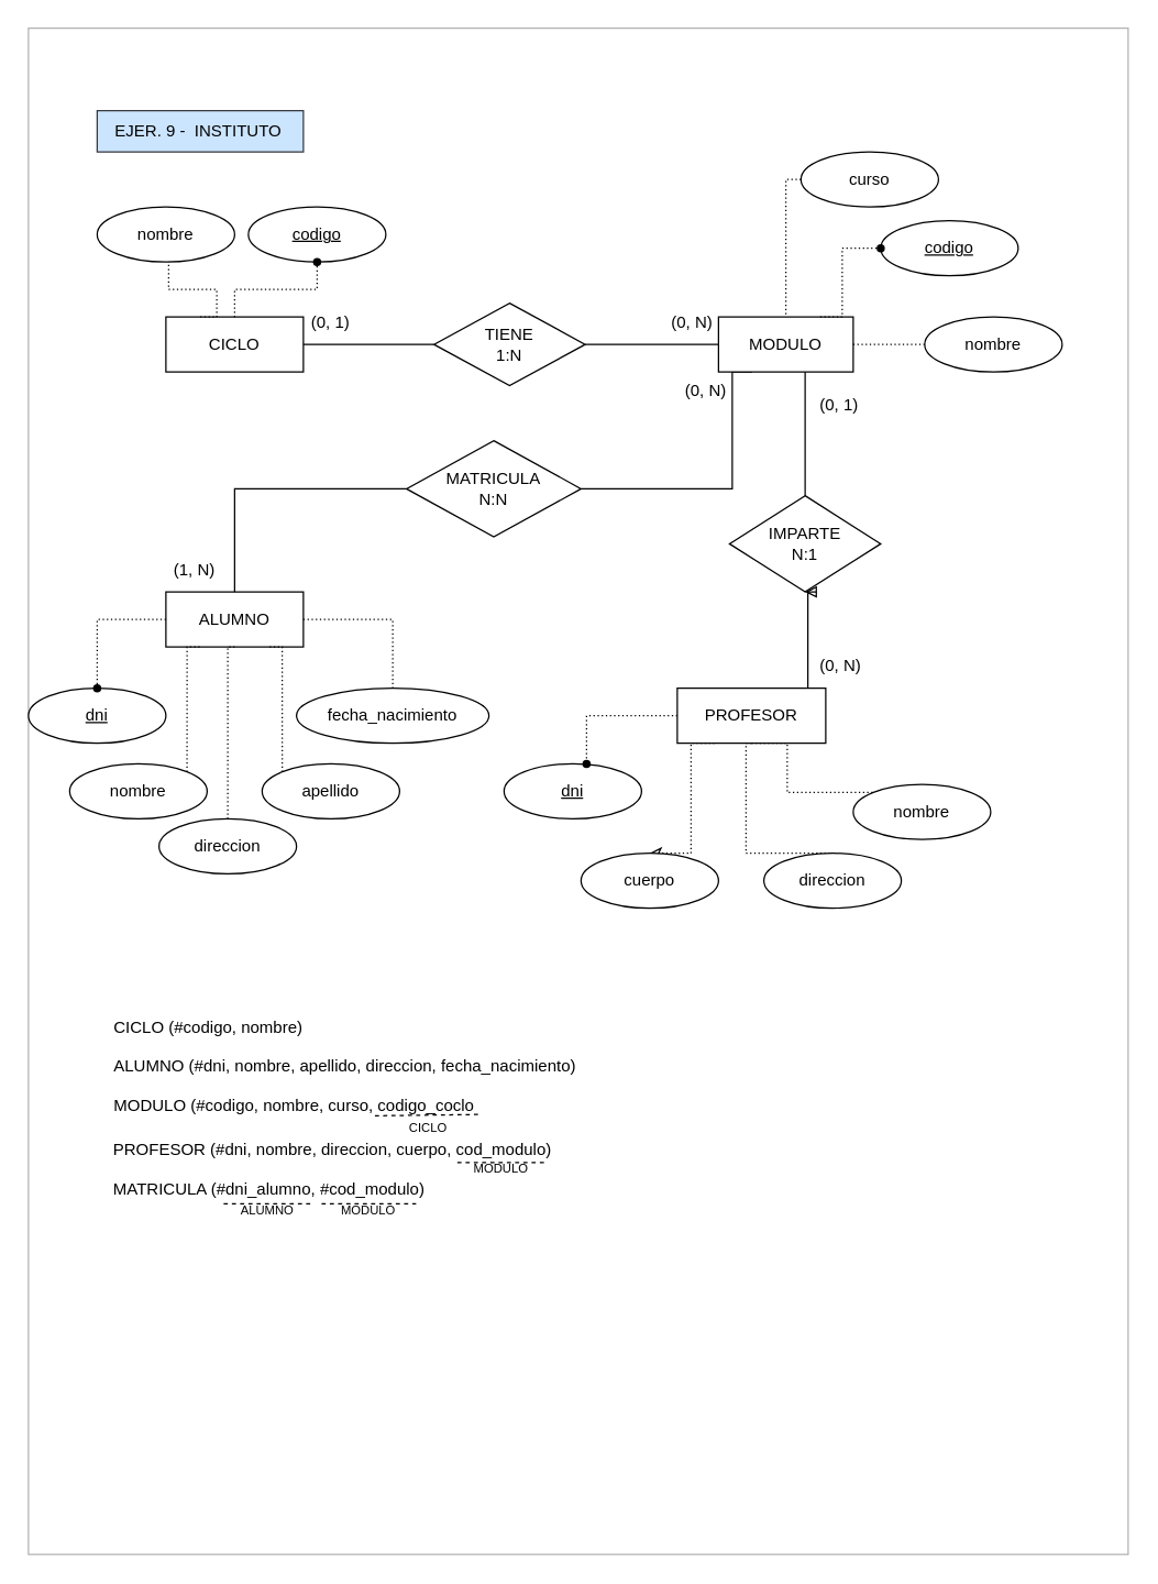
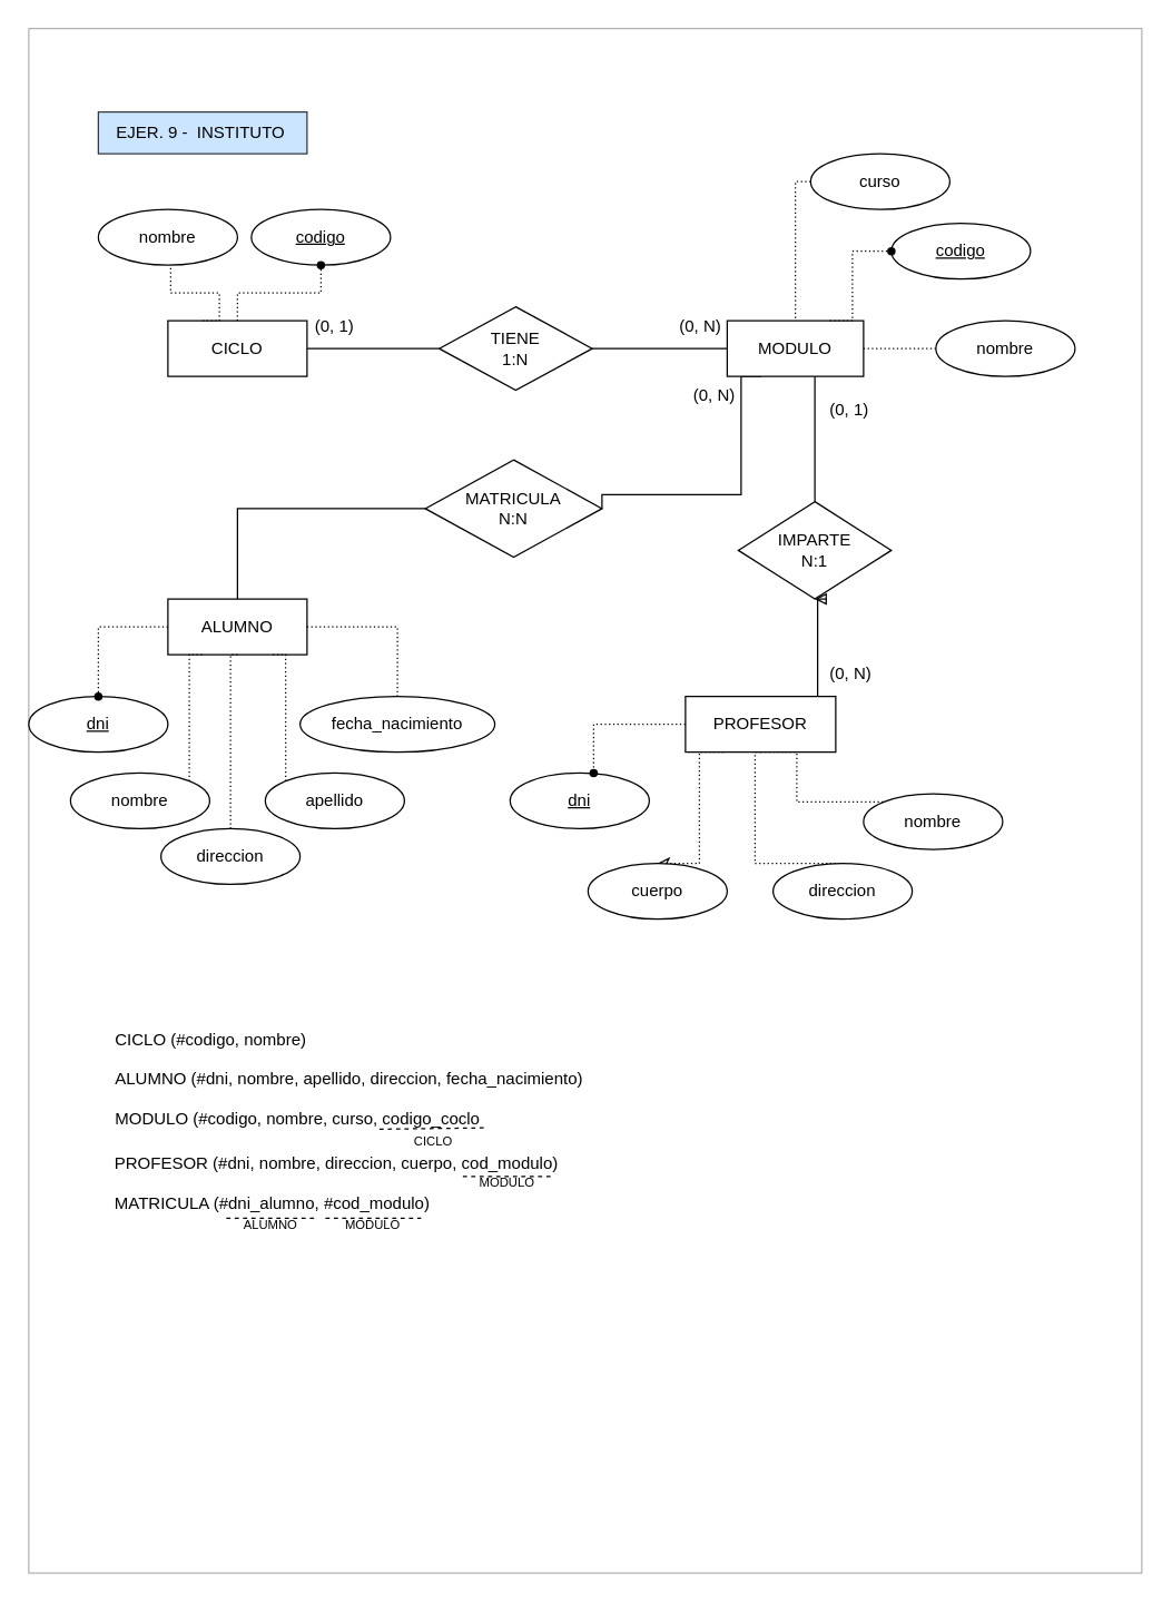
- <mxCell id="48" value="MATRICULA&lt;br&gt;N:N" style="shape=rhombus;perimeter=rhombusPerimeter;whiteSpace=wrap;html=1;align=center;" vertex="1" parent="1"><mxGeometry x="295" y="320" width="127" height="70" as="geometry" /></mxCell>
+ <mxCell id="48" value="MATRICULA&lt;br&gt;N:N" style="shape=rhombus;perimeter=rhombusPerimeter;whiteSpace=wrap;html=1;align=center;" vertex="1" parent="1"><mxGeometry x="305" y="330" width="127" height="70" as="geometry" /></mxCell>
- <mxCell id="63" value="(1, N)" style="text;strokeColor=none;fillColor=none;spacingLeft=4;spacingRight=4;overflow=hidden;rotatable=0;points=[[0,0.5],[1,0.5]];portConstraint=eastwest;fontSize=12;whiteSpace=wrap;html=1;" vertex="1" parent="1"><mxGeometry x="120" y="400" width="50" height="30" as="geometry" /></mxCell>
